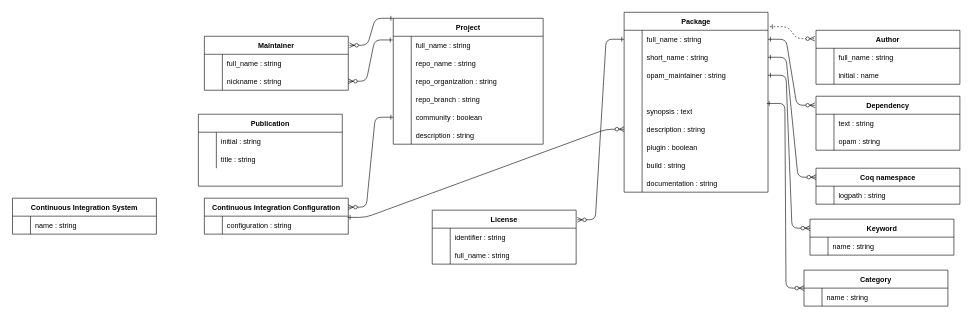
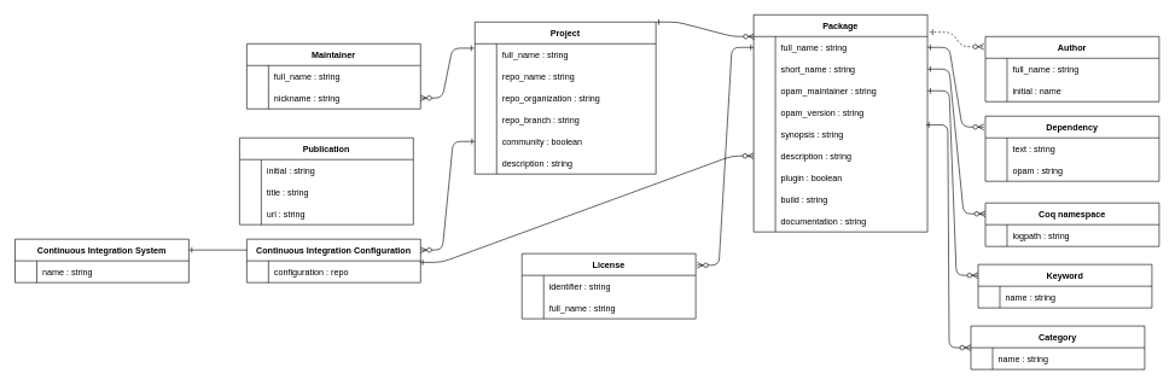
+ <mxCell id="2" value="" style="edgeStyle=entityRelationEdgeStyle;endArrow=ERzeroToMany;startArrow=ERone;endFill=1;startFill=0;exitX=1;exitY=0;exitDx=0;exitDy=0;entryX=0.004;entryY=0.1;entryDx=0;entryDy=0;entryPerimeter=0;" parent="1" source="31" target="3" edge="1"><mxGeometry width="100" height="100" relative="1" as="geometry"><mxPoint x="850" y="135" as="sourcePoint" /><mxPoint x="920" y="580" as="targetPoint" /></mxGeometry></mxCell>
- <mxCell id="67" value="" style="edgeStyle=entityRelationEdgeStyle;endArrow=ERzeroToMany;startArrow=ERone;endFill=1;startFill=0;exitX=0;exitY=0;exitDx=0;exitDy=0;entryX=1.008;entryY=0.167;entryDx=0;entryDy=0;entryPerimeter=0;" edge="1" parent="1" source="31" target="50"><mxGeometry width="100" height="100" relative="1" as="geometry"><mxPoint x="630" y="120" as="sourcePoint" /><mxPoint x="430" y="240" as="targetPoint" /></mxGeometry></mxCell>
+ <mxCell id="15" value="opam_version : string" style="shape=partialRectangle;overflow=hidden;connectable=0;fillColor=none;top=0;left=0;bottom=0;right=0;align=left;spacingLeft=6;" vertex="1" parent="13"><mxGeometry x="30" width="210" height="30" as="geometry"><mxRectangle width="210" height="30" as="alternateBounds" /></mxGeometry></mxCell>
- <mxCell id="18" value="synopsis : text" style="shape=partialRectangle;overflow=hidden;connectable=0;fillColor=none;top=0;left=0;bottom=0;right=0;align=left;spacingLeft=6;" vertex="1" parent="16"><mxGeometry x="30" width="210" height="30" as="geometry"><mxRectangle width="210" height="30" as="alternateBounds" /></mxGeometry></mxCell>
+ <mxCell id="18" value="synopsis : string" style="shape=partialRectangle;overflow=hidden;connectable=0;fillColor=none;top=0;left=0;bottom=0;right=0;align=left;spacingLeft=6;" vertex="1" parent="16"><mxGeometry x="30" width="210" height="30" as="geometry"><mxRectangle width="210" height="30" as="alternateBounds" /></mxGeometry></mxCell>
+ <mxCell id="66" value="url : string" style="shape=partialRectangle;overflow=hidden;connectable=0;fillColor=none;top=0;left=0;bottom=0;right=0;align=left;spacingLeft=6;" vertex="1" parent="64"><mxGeometry x="30" width="210" height="30" as="geometry"><mxRectangle width="210" height="30" as="alternateBounds" /></mxGeometry></mxCell>
+ <mxCell id="116" value="" style="edgeStyle=entityRelationEdgeStyle;fontSize=12;html=1;endArrow=ERone;endFill=1;rounded=0;entryX=1;entryY=0.25;entryDx=0;entryDy=0;exitX=0;exitY=0.25;exitDx=0;exitDy=0;" edge="1" parent="1" source="104" target="111"><mxGeometry width="100" height="100" relative="1" as="geometry"><mxPoint x="740" y="430" as="sourcePoint" /><mxPoint x="640" y="530" as="targetPoint" /></mxGeometry></mxCell>
- <mxCell id="107" value="configuration : string" style="shape=partialRectangle;overflow=hidden;connectable=0;fillColor=none;top=0;left=0;bottom=0;right=0;align=left;spacingLeft=6;" vertex="1" parent="105"><mxGeometry x="30" width="210" height="30" as="geometry"><mxRectangle width="210" height="30" as="alternateBounds" /></mxGeometry></mxCell>
+ <mxCell id="107" value="configuration : repo" style="shape=partialRectangle;overflow=hidden;connectable=0;fillColor=none;top=0;left=0;bottom=0;right=0;align=left;spacingLeft=6;" vertex="1" parent="105"><mxGeometry x="30" width="210" height="30" as="geometry"><mxRectangle width="210" height="30" as="alternateBounds" /></mxGeometry></mxCell>
